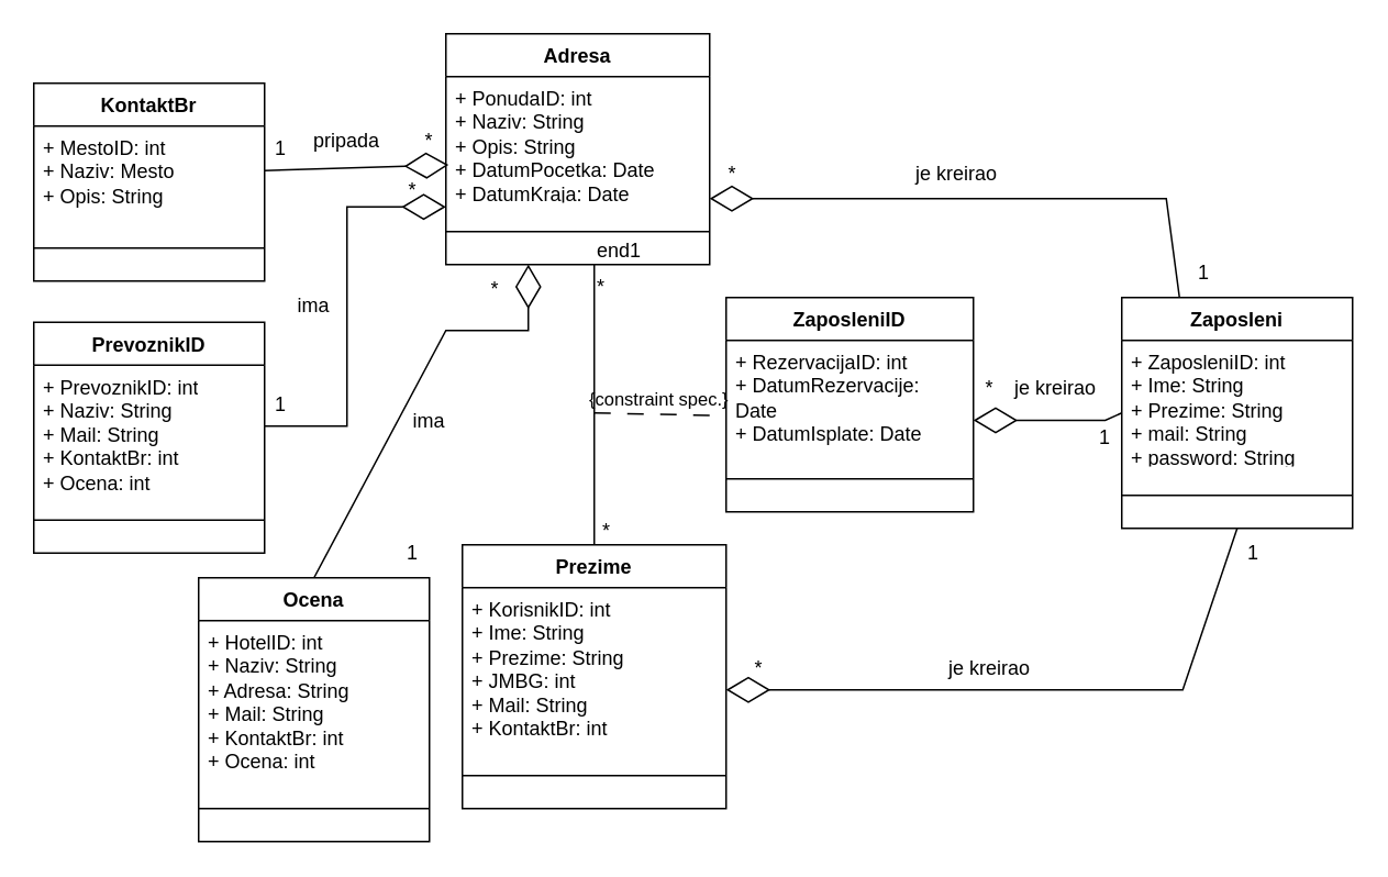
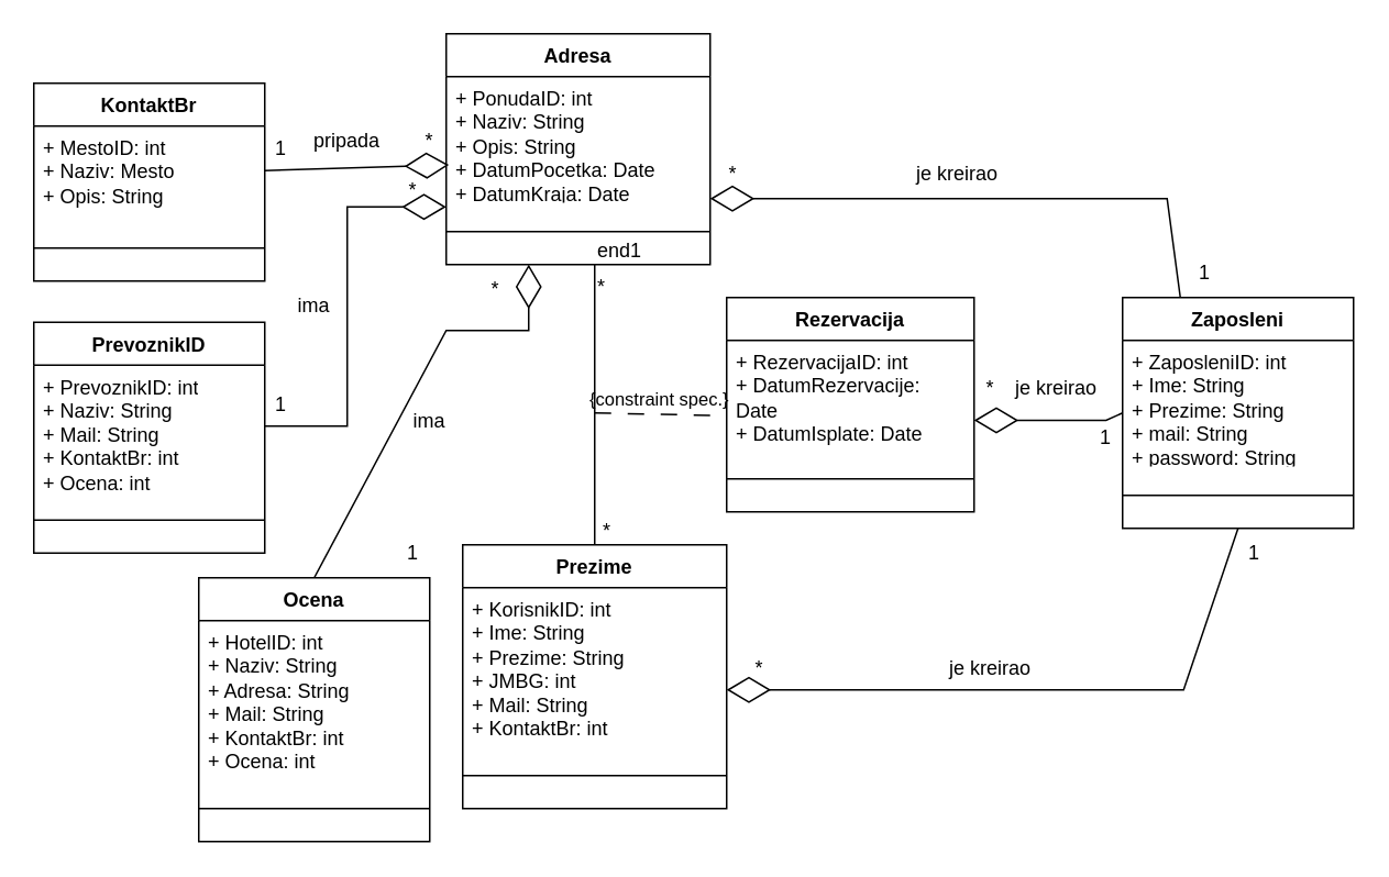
- <mxCell id="34" value="ZaposleniID" style="swimlane;fontStyle=1;align=center;verticalAlign=top;childLayout=stackLayout;horizontal=1;startSize=26;horizontalStack=0;resizeParent=1;resizeParentMax=0;resizeLast=0;collapsible=1;marginBottom=0;whiteSpace=wrap;html=1;" parent="1" vertex="1"><mxGeometry x="440" y="180" width="150" height="130" as="geometry" /></mxCell>
+ <mxCell id="34" value="Rezervacija" style="swimlane;fontStyle=1;align=center;verticalAlign=top;childLayout=stackLayout;horizontal=1;startSize=26;horizontalStack=0;resizeParent=1;resizeParentMax=0;resizeLast=0;collapsible=1;marginBottom=0;whiteSpace=wrap;html=1;" parent="1" vertex="1"><mxGeometry x="440" y="180" width="150" height="130" as="geometry" /></mxCell>
